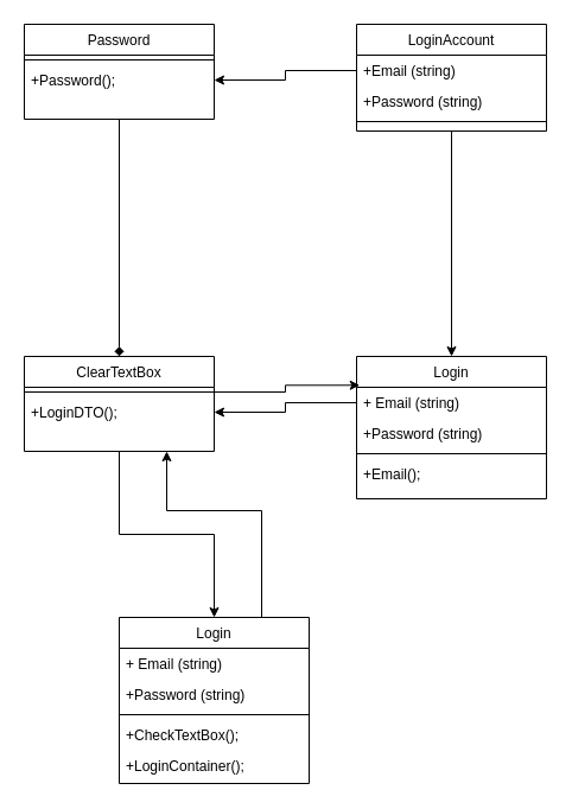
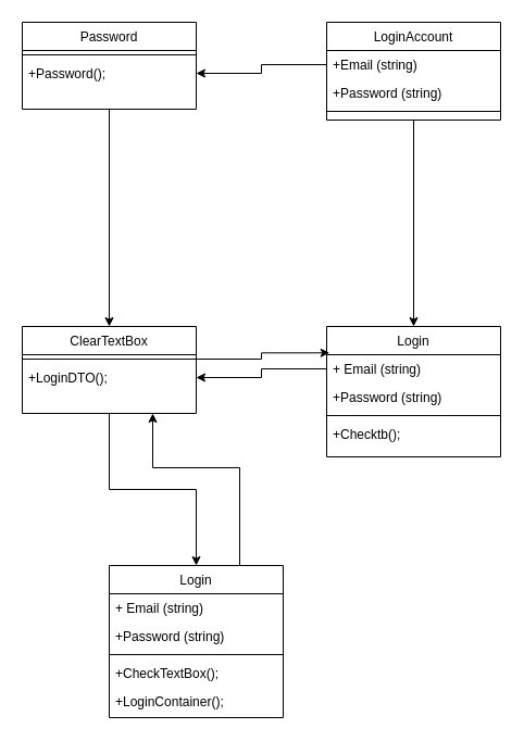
- <mxCell id="17" style="edgeStyle=orthogonalEdgeStyle;rounded=0;orthogonalLoop=1;jettySize=auto;html=1;entryX=0.5;entryY=0;entryDx=0;entryDy=0;endArrow=diamond;" edge="1" parent="1" source="18" target="9"><mxGeometry relative="1" as="geometry" /></mxCell>
+ <mxCell id="17" style="edgeStyle=orthogonalEdgeStyle;rounded=0;orthogonalLoop=1;jettySize=auto;html=1;entryX=0.5;entryY=0;entryDx=0;entryDy=0;" edge="1" parent="1" source="18" target="9"><mxGeometry relative="1" as="geometry" /></mxCell>
- <mxCell id="6" value="+Email();" style="text;align=left;verticalAlign=top;spacingLeft=4;spacingRight=4;overflow=hidden;rotatable=0;points=[[0,0.5],[1,0.5]];portConstraint=eastwest;rounded=0;shadow=0;html=0;" vertex="1" parent="2"><mxGeometry y="86" width="160" height="26" as="geometry" /></mxCell>
+ <mxCell id="6" value="+Checktb();" style="text;align=left;verticalAlign=top;spacingLeft=4;spacingRight=4;overflow=hidden;rotatable=0;points=[[0,0.5],[1,0.5]];portConstraint=eastwest;rounded=0;shadow=0;html=0;" vertex="1" parent="2"><mxGeometry y="86" width="160" height="26" as="geometry" /></mxCell>
